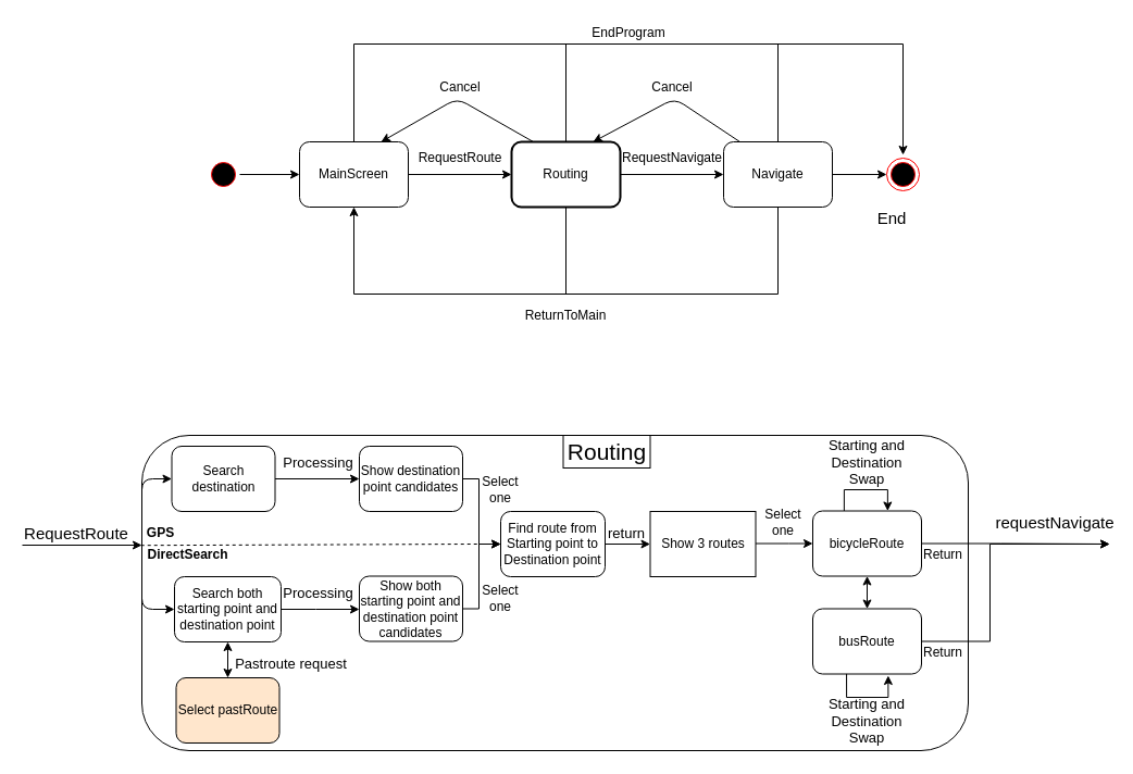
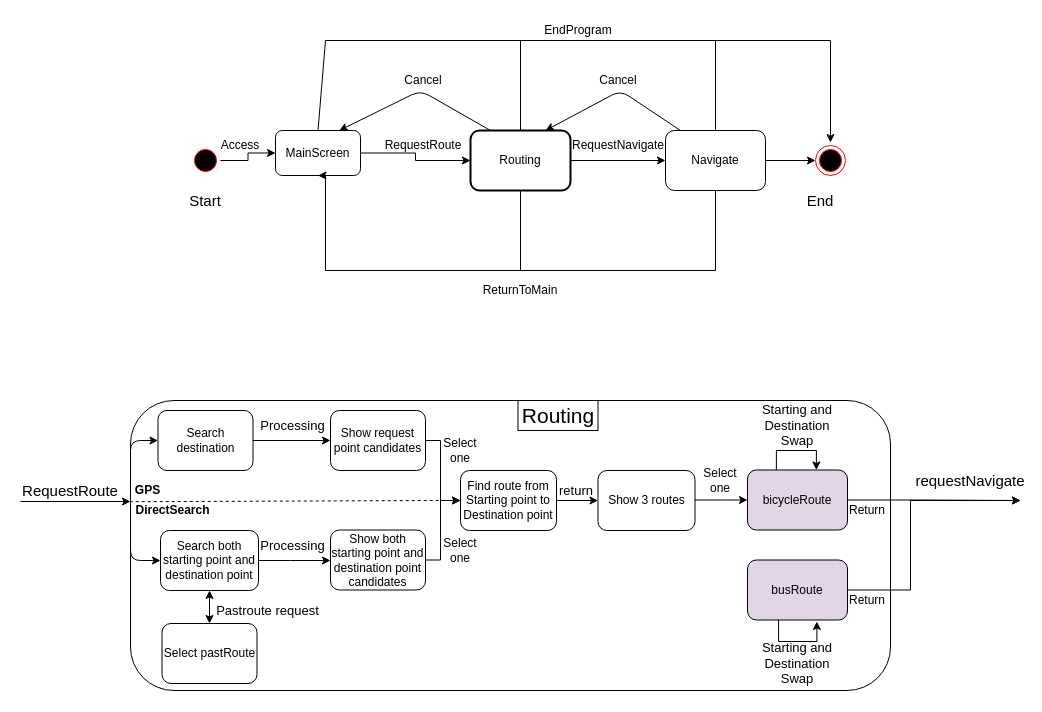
+ <mxCell id="23" value="Access" style="text;html=1;strokeColor=none;fillColor=none;align=center;verticalAlign=middle;whiteSpace=wrap;rounded=0;" parent="1" vertex="1"><mxGeometry x="220" y="135" width="40" height="20" as="geometry" /></mxCell>
- <mxCell id="6" value="MainScreen" style="rounded=1;whiteSpace=wrap;html=1;" parent="1" vertex="1"><mxGeometry x="275" y="130" width="100" height="60" as="geometry" /></mxCell>
+ <mxCell id="6" value="MainScreen" style="rounded=1;whiteSpace=wrap;html=1;" parent="1" vertex="1"><mxGeometry x="275" y="130" width="85" height="45" as="geometry" /></mxCell>
+ <mxCell id="44" value="Start" style="text;html=1;strokeColor=none;fillColor=none;align=center;verticalAlign=middle;whiteSpace=wrap;rounded=0;fontSize=15;" parent="1" vertex="1"><mxGeometry x="185" y="190" width="40" height="20" as="geometry" /></mxCell>
- <mxCell id="67" value="Show destination point candidates" style="rounded=1;whiteSpace=wrap;html=1;" vertex="1" parent="1"><mxGeometry x="330" y="410" width="95" height="60" as="geometry" /></mxCell>
+ <mxCell id="67" value="Show request point candidates" style="rounded=1;whiteSpace=wrap;html=1;" vertex="1" parent="1"><mxGeometry x="330" y="410" width="95" height="60" as="geometry" /></mxCell>
- <mxCell id="37" value="bicycleRoute" style="rounded=1;whiteSpace=wrap;html=1;" parent="1" vertex="1"><mxGeometry x="747" y="469.5" width="100" height="60" as="geometry" /></mxCell>
+ <mxCell id="37" value="bicycleRoute" style="rounded=1;whiteSpace=wrap;html=1;fillColor=#e1d5e7;" parent="1" vertex="1"><mxGeometry x="747" y="469.5" width="100" height="60" as="geometry" /></mxCell>
- <mxCell id="59" value="Show 3 routes" style="whiteSpace=wrap;html=1;rounded=0;" parent="1" vertex="1"><mxGeometry x="597.5" y="470" width="97" height="60" as="geometry" /></mxCell>
+ <mxCell id="59" value="Show 3 routes" style="rounded=1;whiteSpace=wrap;html=1;" parent="1" vertex="1"><mxGeometry x="597.5" y="470" width="97" height="60" as="geometry" /></mxCell>
- <mxCell id="40" value="" style="endArrow=classic;startArrow=classic;html=1;fontSize=15;entryX=0.5;entryY=1;entryDx=0;entryDy=0;exitX=0.5;exitY=0;exitDx=0;exitDy=0;" parent="1" source="39" target="37" edge="1"><mxGeometry width="50" height="50" relative="1" as="geometry"><mxPoint x="770" y="585" as="sourcePoint" /><mxPoint x="820" y="535" as="targetPoint" /></mxGeometry></mxCell>
- <mxCell id="39" value="busRoute" style="rounded=1;whiteSpace=wrap;html=1;" parent="1" vertex="1"><mxGeometry x="747" y="559.5" width="100" height="60" as="geometry" /></mxCell>
+ <mxCell id="39" value="busRoute" style="rounded=1;whiteSpace=wrap;html=1;fillColor=#e1d5e7;" parent="1" vertex="1"><mxGeometry x="747" y="559.5" width="100" height="60" as="geometry" /></mxCell>
- <mxCell id="48" value="Select pastRoute" style="rounded=1;whiteSpace=wrap;html=1;fillColor=#ffe6cc;" parent="1" vertex="1"><mxGeometry x="161.5" y="623" width="95" height="60" as="geometry" /></mxCell>
+ <mxCell id="48" value="Select pastRoute" style="rounded=1;whiteSpace=wrap;html=1;" parent="1" vertex="1"><mxGeometry x="161.5" y="623" width="95" height="60" as="geometry" /></mxCell>
